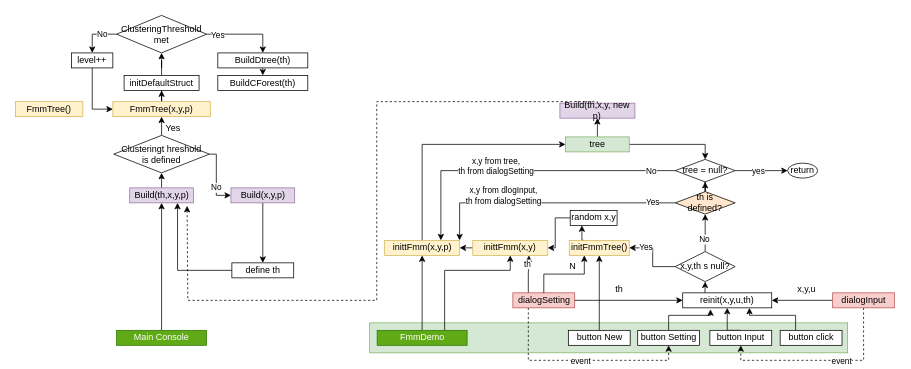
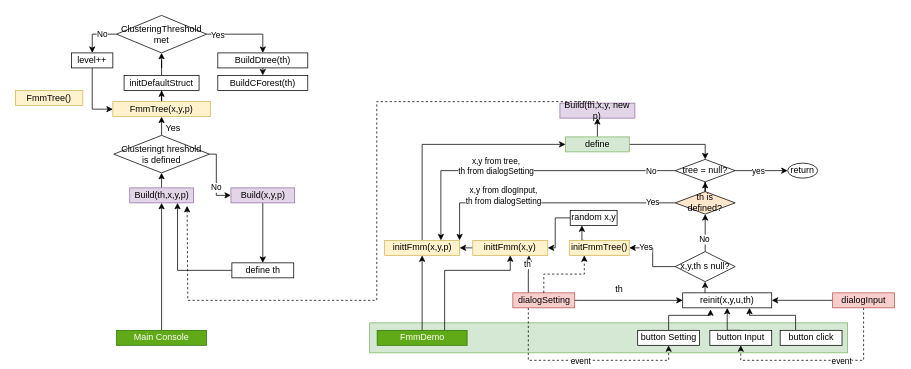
- <mxCell id="3" value="FmmTree()" style="rounded=0;whiteSpace=wrap;html=1;fillColor=#fff2cc;strokeColor=#d6b656;" vertex="1" parent="1"><mxGeometry x="20" y="135" width="90" height="20" as="geometry" /></mxCell>
+ <mxCell id="3" value="FmmTree()" style="rounded=0;whiteSpace=wrap;html=1;fillColor=#fff2cc;strokeColor=#d6b656;" vertex="1" parent="1"><mxGeometry x="20" y="120" width="90" height="20" as="geometry" /></mxCell>
- <mxCell id="38" value="tree" style="rounded=0;whiteSpace=wrap;html=1;fillColor=#d5e8d4;strokeColor=#82b366;" vertex="1" parent="1"><mxGeometry x="753.75" y="182" width="85" height="20" as="geometry" /></mxCell>
+ <mxCell id="38" value="define" style="rounded=0;whiteSpace=wrap;html=1;fillColor=#d5e8d4;strokeColor=#82b366;" vertex="1" parent="1"><mxGeometry x="753.75" y="182" width="85" height="20" as="geometry" /></mxCell>
- <mxCell id="54" value="N" style="text;html=1;align=center;verticalAlign=middle;resizable=0;points=[];autosize=1;strokeColor=none;fillColor=none;" vertex="1" parent="52"><mxGeometry width="30" height="30" as="geometry" /></mxCell>
- <mxCell id="53" style="edgeStyle=orthogonalEdgeStyle;rounded=0;orthogonalLoop=1;jettySize=auto;html=1;exitX=0.5;exitY=0;exitDx=0;exitDy=0;entryX=0.25;entryY=1;entryDx=0;entryDy=0;" edge="1" parent="52" source="43" target="47"><mxGeometry relative="1" as="geometry" /></mxCell>
+ <mxCell id="53" style="edgeStyle=orthogonalEdgeStyle;rounded=0;orthogonalLoop=1;jettySize=auto;html=1;exitX=0.5;exitY=0;exitDx=0;exitDy=0;entryX=0.25;entryY=1;entryDx=0;entryDy=0;dashed=1;" edge="1" parent="52" source="43" target="47"><mxGeometry relative="1" as="geometry" /></mxCell>
- <mxCell id="63" value="x,y,u" style="text;html=1;align=center;verticalAlign=middle;resizable=0;points=[];autosize=1;strokeColor=none;fillColor=none;" vertex="1" parent="1"><mxGeometry x="1050" y="370" width="50" height="30" as="geometry" /></mxCell>
- <mxCell id="50" style="edgeStyle=orthogonalEdgeStyle;rounded=0;orthogonalLoop=1;jettySize=auto;html=1;exitX=0.5;exitY=0;exitDx=0;exitDy=0;entryX=0.5;entryY=1;entryDx=0;entryDy=0;" edge="1" parent="1" source="51" target="47"><mxGeometry relative="1" as="geometry" /></mxCell>
- <mxCell id="51" value="button New" style="rounded=0;whiteSpace=wrap;html=1;" vertex="1" parent="1"><mxGeometry x="757.5" y="440" width="82.5" height="20" as="geometry" /></mxCell>
